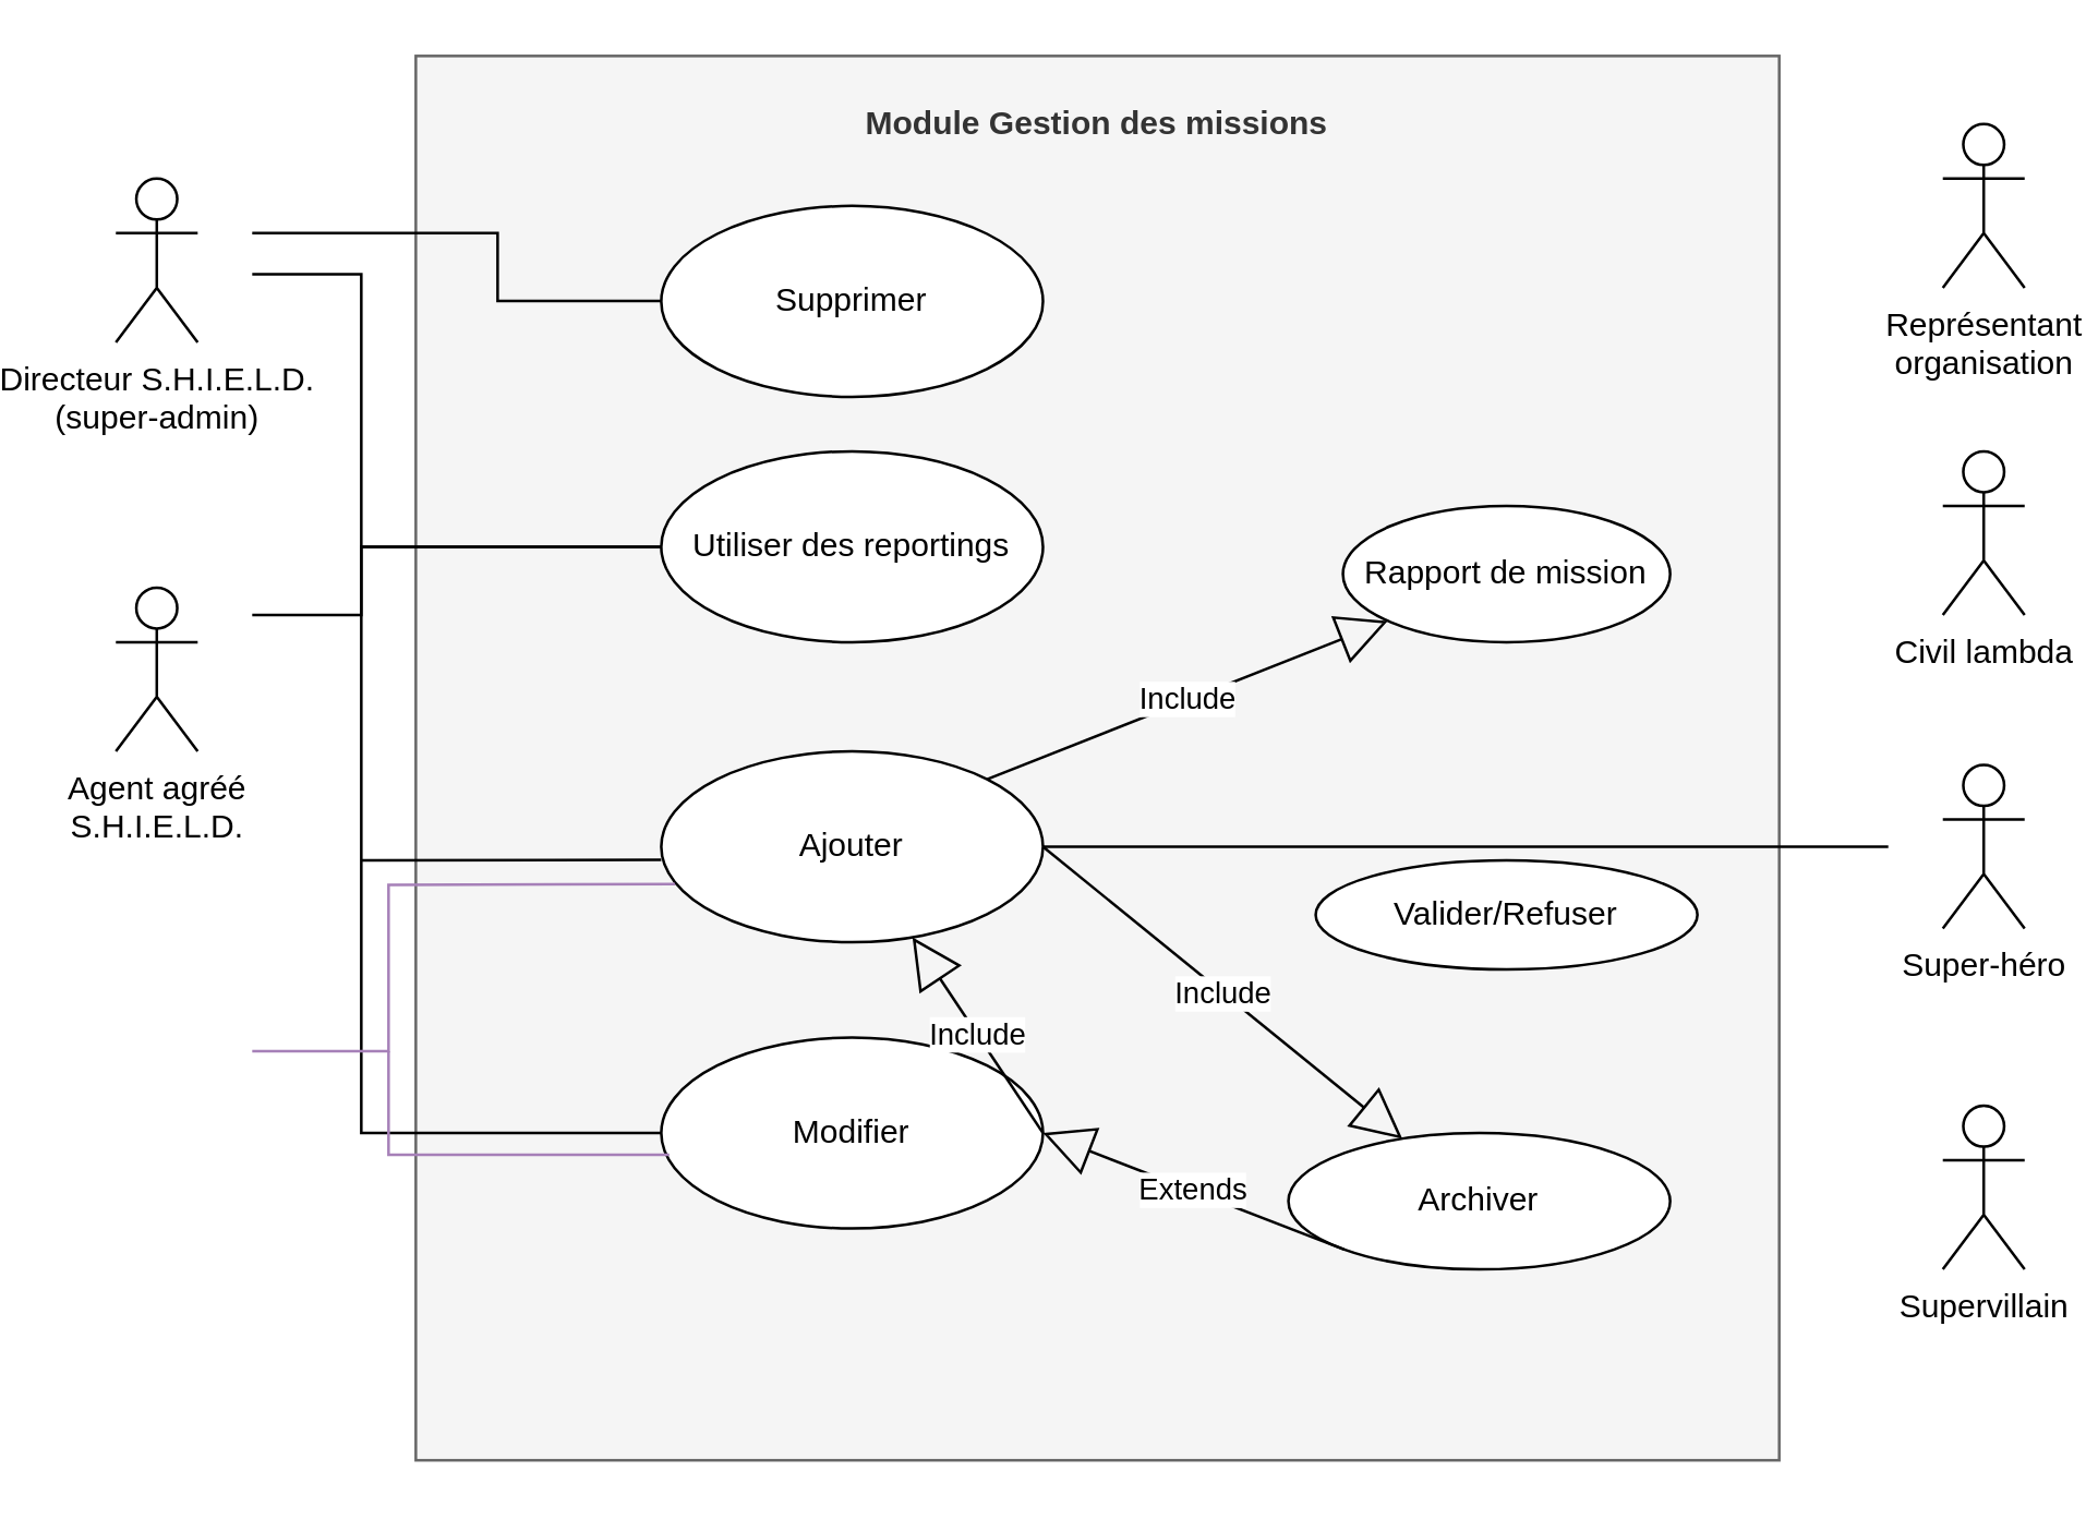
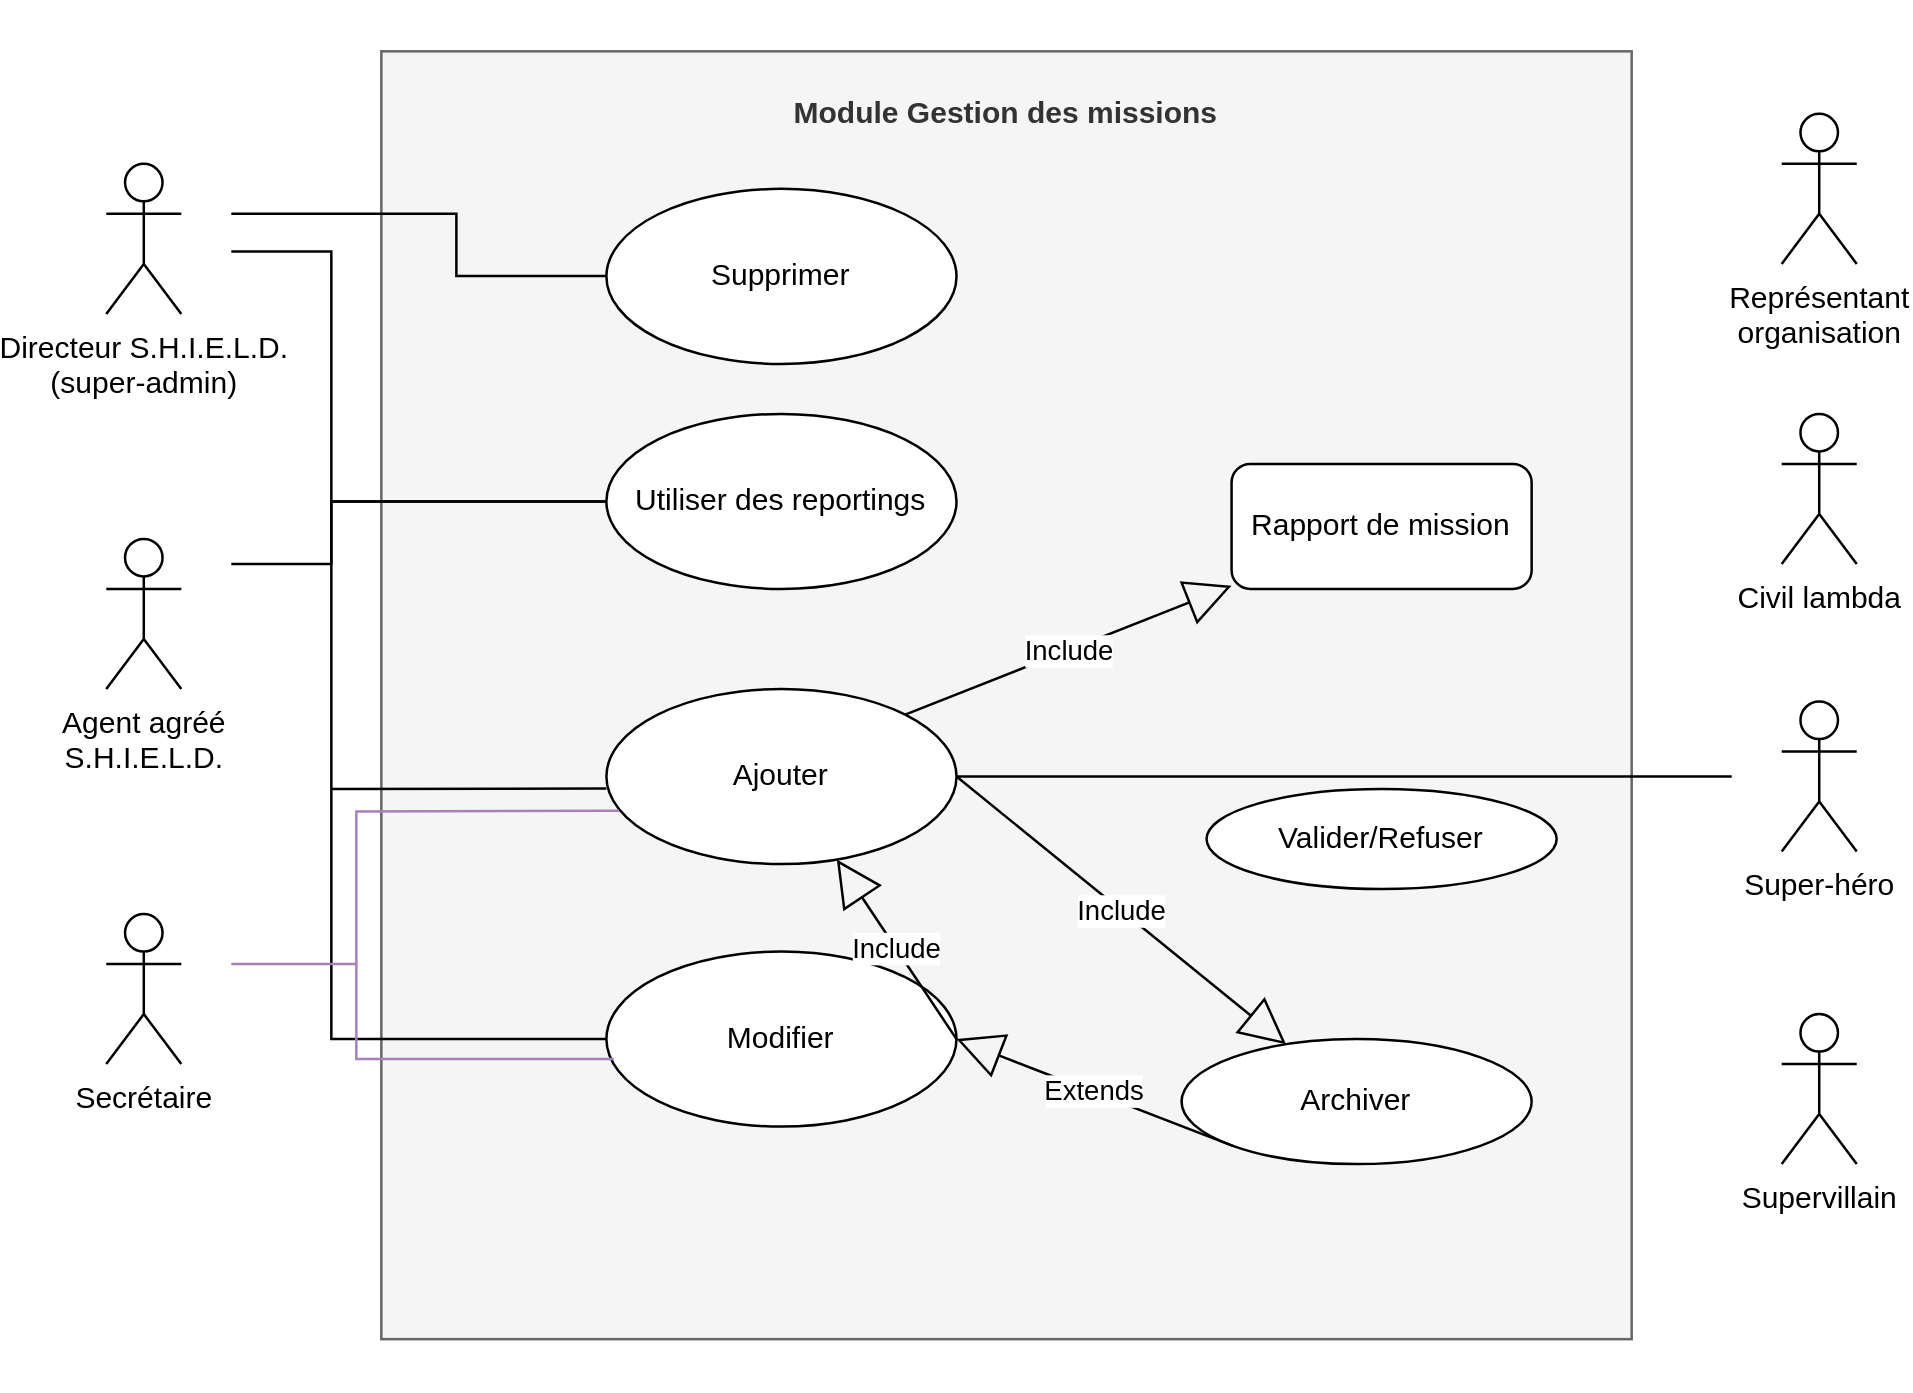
- <mxCell id="17" value="Rapport de mission" style="ellipse;whiteSpace=wrap;html=1;" parent="1" vertex="1"><mxGeometry x="470" y="185" width="120" height="50" as="geometry" /></mxCell>
+ <mxCell id="17" value="Rapport de mission" style="whiteSpace=wrap;html=1;rounded=1;" parent="1" vertex="1"><mxGeometry x="470" y="185" width="120" height="50" as="geometry" /></mxCell>
+ <mxCell id="10" value="Secrétaire" style="shape=umlActor;verticalLabelPosition=bottom;verticalAlign=top;html=1;" parent="1" vertex="1"><mxGeometry x="20" y="365" width="30" height="60" as="geometry" /></mxCell>
